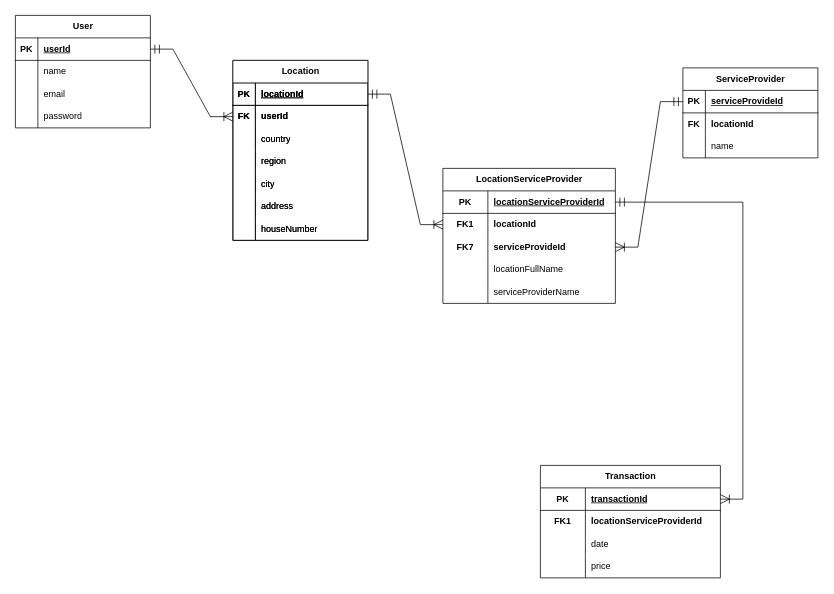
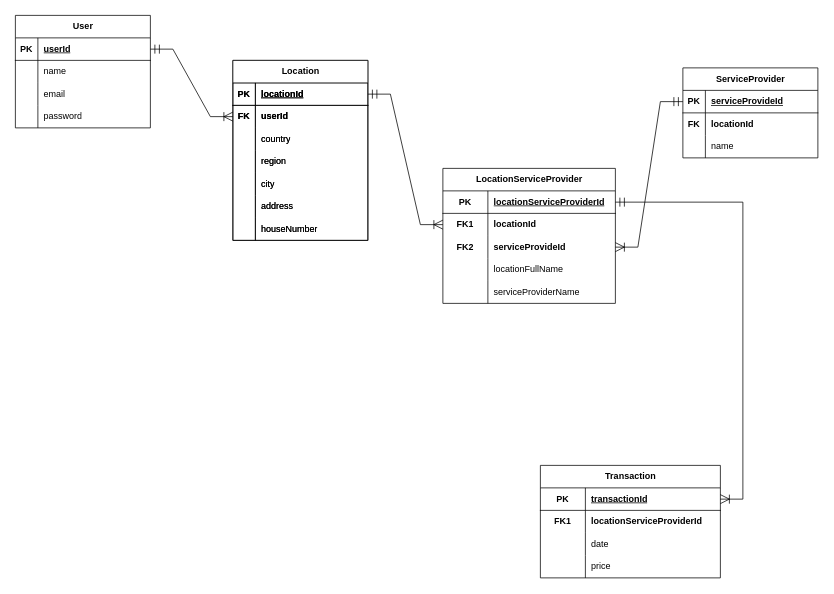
- <mxCell id="97" value="FK7" style="shape=partialRectangle;connectable=0;fillColor=none;top=0;left=0;bottom=0;right=0;editable=1;overflow=hidden;whiteSpace=wrap;html=1;fontStyle=1" vertex="1" parent="96"><mxGeometry width="60" height="30" as="geometry"><mxRectangle width="60" height="30" as="alternateBounds" /></mxGeometry></mxCell>
+ <mxCell id="97" value="FK2" style="shape=partialRectangle;connectable=0;fillColor=none;top=0;left=0;bottom=0;right=0;editable=1;overflow=hidden;whiteSpace=wrap;html=1;fontStyle=1" vertex="1" parent="96"><mxGeometry width="60" height="30" as="geometry"><mxRectangle width="60" height="30" as="alternateBounds" /></mxGeometry></mxCell>
